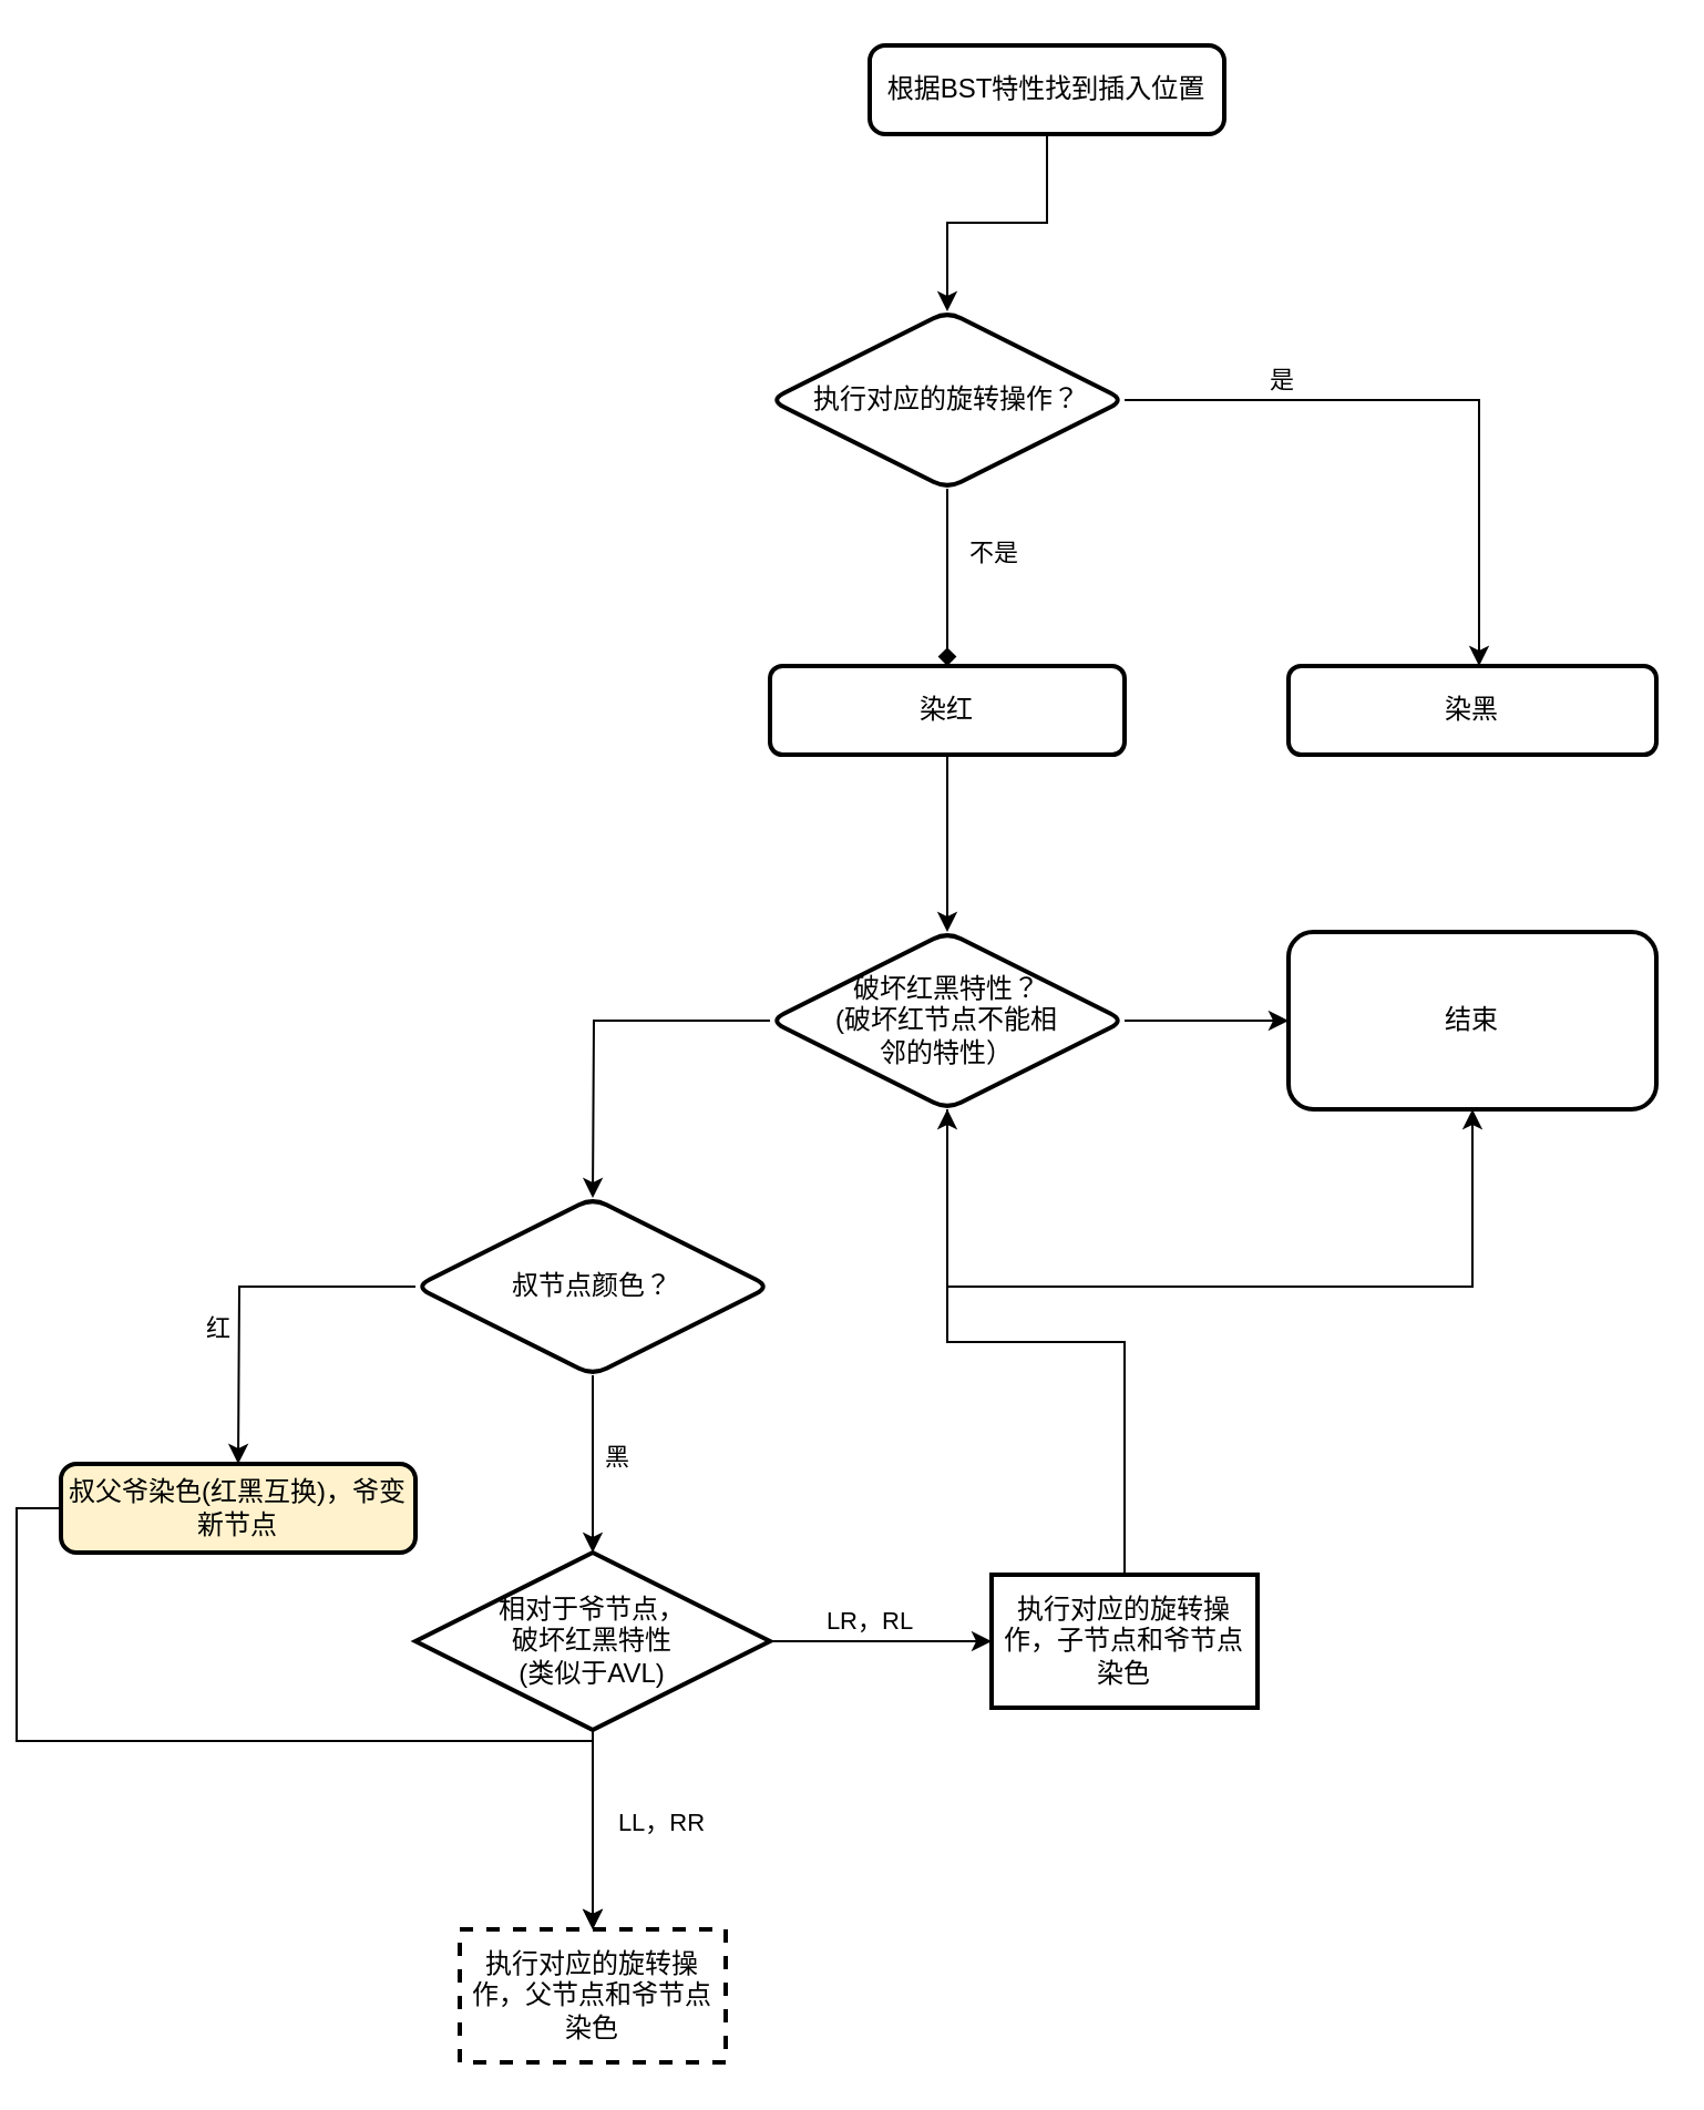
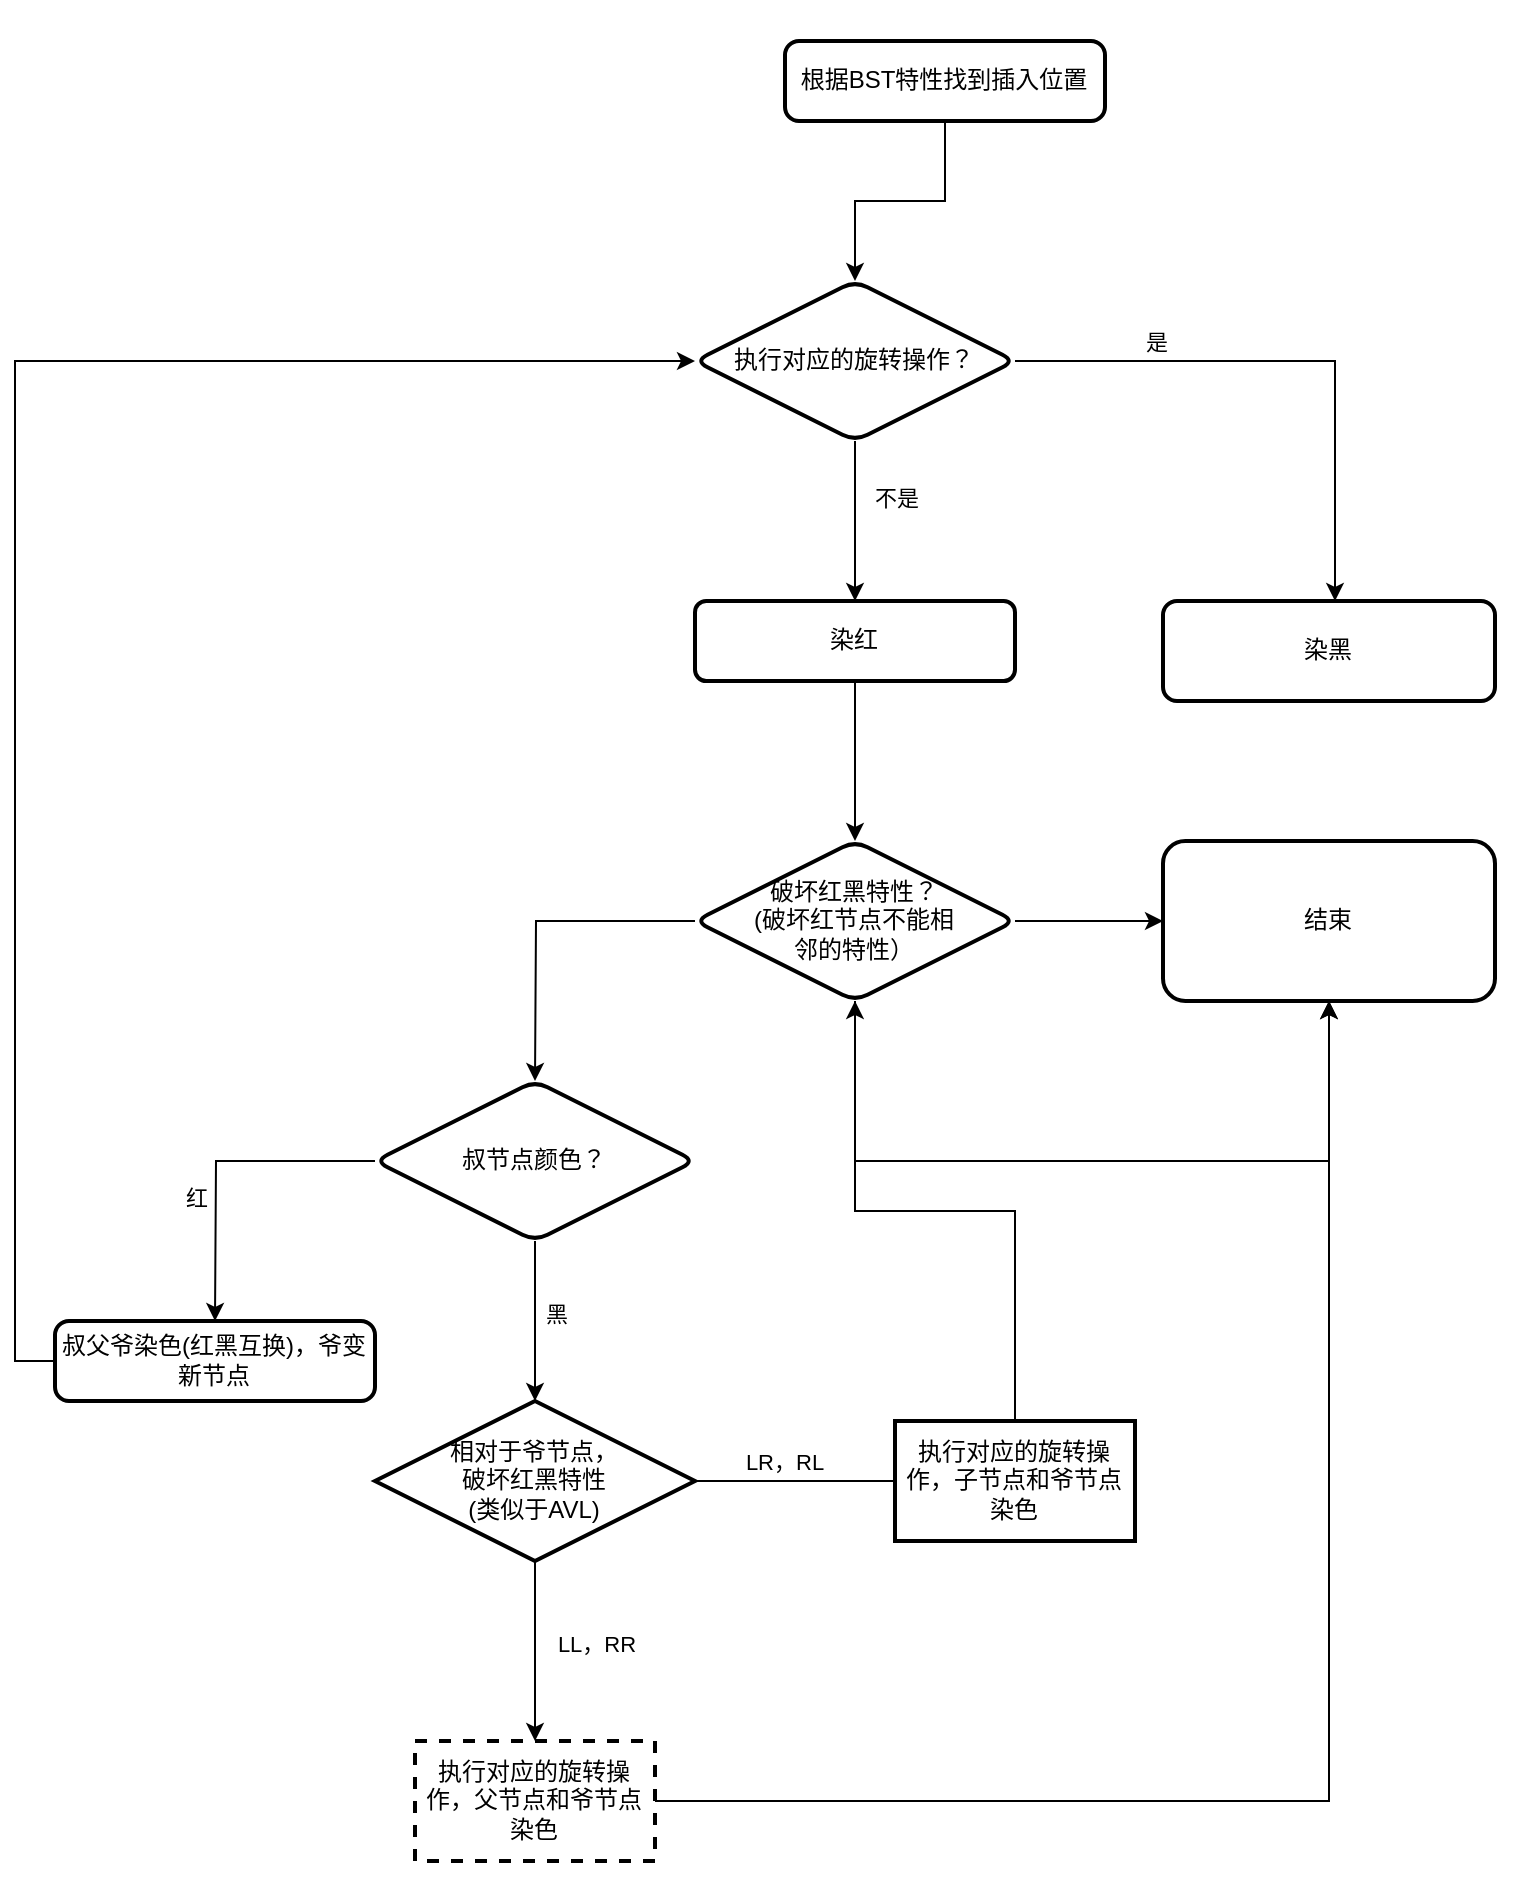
- <mxCell id="6" value="" style="edgeStyle=orthogonalEdgeStyle;rounded=0;orthogonalLoop=1;jettySize=auto;html=1;endArrow=diamond;" edge="1" parent="1" source="8" target="11"><mxGeometry relative="1" as="geometry" /></mxCell>
+ <mxCell id="6" value="" style="edgeStyle=orthogonalEdgeStyle;rounded=0;orthogonalLoop=1;jettySize=auto;html=1;" edge="1" parent="1" source="8" target="11"><mxGeometry relative="1" as="geometry" /></mxCell>
- <mxCell id="9" value="染黑" style="whiteSpace=wrap;html=1;rounded=1;arcSize=14;strokeWidth=2;" vertex="1" parent="1"><mxGeometry x="574" y="300" width="166" height="40" as="geometry" /></mxCell>
+ <mxCell id="9" value="染黑" style="whiteSpace=wrap;html=1;rounded=1;arcSize=14;strokeWidth=2;" vertex="1" parent="1"><mxGeometry x="574" y="300" width="166" height="50" as="geometry" /></mxCell>
- <mxCell id="23" value="叔父爷染色(红黑互换)，爷变新节点" style="rounded=1;whiteSpace=wrap;html=1;absoluteArcSize=1;arcSize=14;strokeWidth=2;fillColor=#fff2cc;" vertex="1" parent="1"><mxGeometry y="660" width="160" height="40" as="geometry" x="20" /></mxCell>
+ <mxCell id="23" value="叔父爷染色(红黑互换)，爷变新节点" style="rounded=1;whiteSpace=wrap;html=1;absoluteArcSize=1;arcSize=14;strokeWidth=2;" vertex="1" parent="1"><mxGeometry y="660" width="160" height="40" as="geometry" x="20" /></mxCell>
- <mxCell id="24" value="" style="edgeStyle=orthogonalEdgeStyle;rounded=0;orthogonalLoop=1;jettySize=auto;html=1;" edge="1" parent="1" source="28" target="30"><mxGeometry relative="1" as="geometry" /></mxCell>
+ <mxCell id="24" value="" style="edgeStyle=orthogonalEdgeStyle;rounded=0;orthogonalLoop=1;jettySize=auto;html=1;endArrow=none;" edge="1" parent="1" source="28" target="30"><mxGeometry relative="1" as="geometry" /></mxCell>
- <mxCell id="22" style="edgeStyle=orthogonalEdgeStyle;rounded=0;orthogonalLoop=1;jettySize=auto;html=1;exitX=0;exitY=0.5;exitDx=0;exitDy=0;" edge="1" parent="1" source="23" target="32"><mxGeometry relative="1" as="geometry"><mxPoint x="0" y="560" as="targetPoint" /></mxGeometry></mxCell>
+ <mxCell id="22" style="edgeStyle=orthogonalEdgeStyle;rounded=0;orthogonalLoop=1;jettySize=auto;html=1;exitX=0;exitY=0.5;exitDx=0;exitDy=0;entryX=0;entryY=0.5;entryDx=0;entryDy=0;" edge="1" parent="1" source="23" target="8"><mxGeometry relative="1" as="geometry"><mxPoint x="0" y="560" as="targetPoint" /></mxGeometry></mxCell>
+ <mxCell id="31" style="edgeStyle=orthogonalEdgeStyle;rounded=0;orthogonalLoop=1;jettySize=auto;html=1;" edge="1" parent="1" source="32" target="16"><mxGeometry relative="1" as="geometry" /></mxCell>
